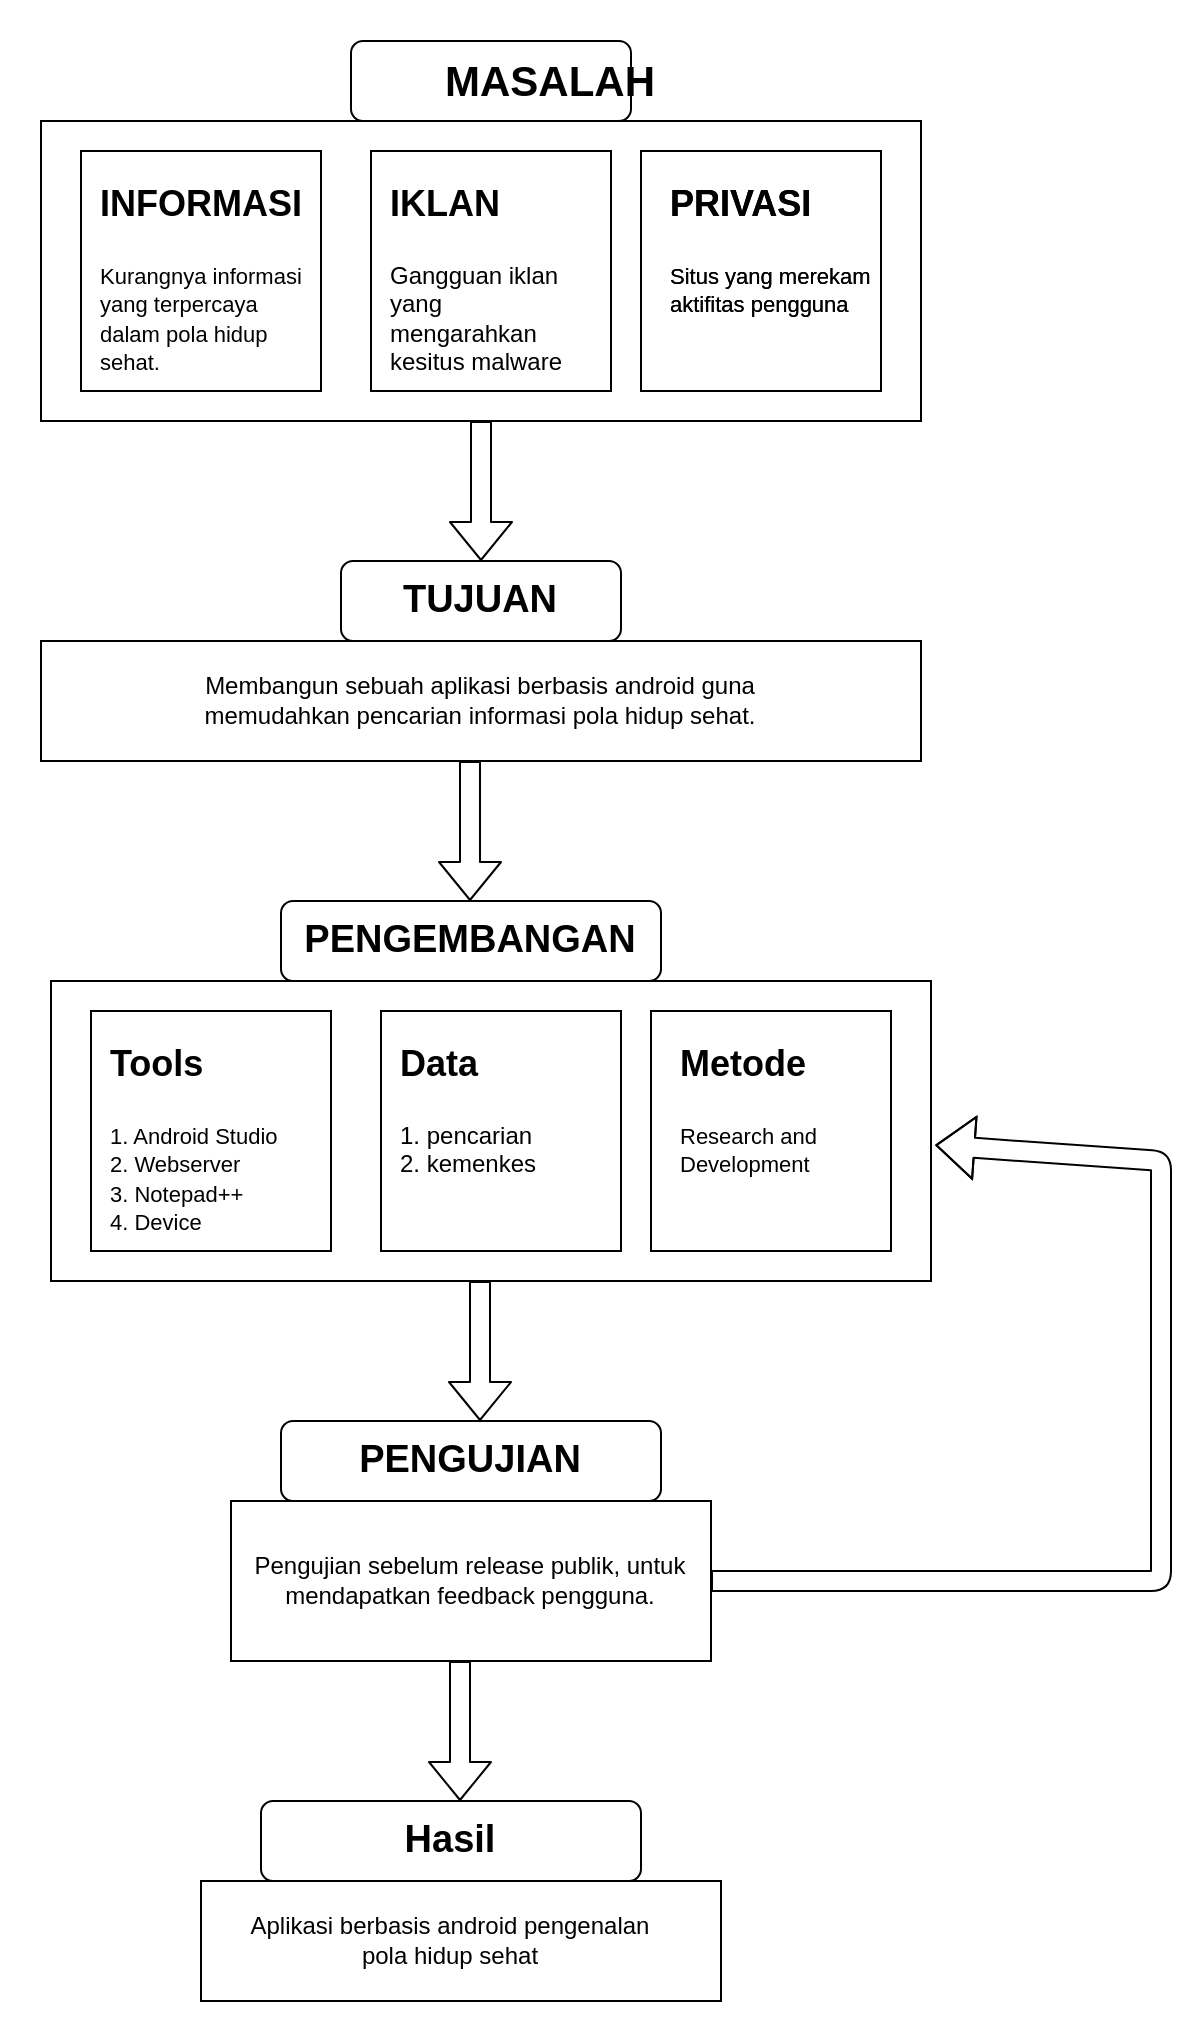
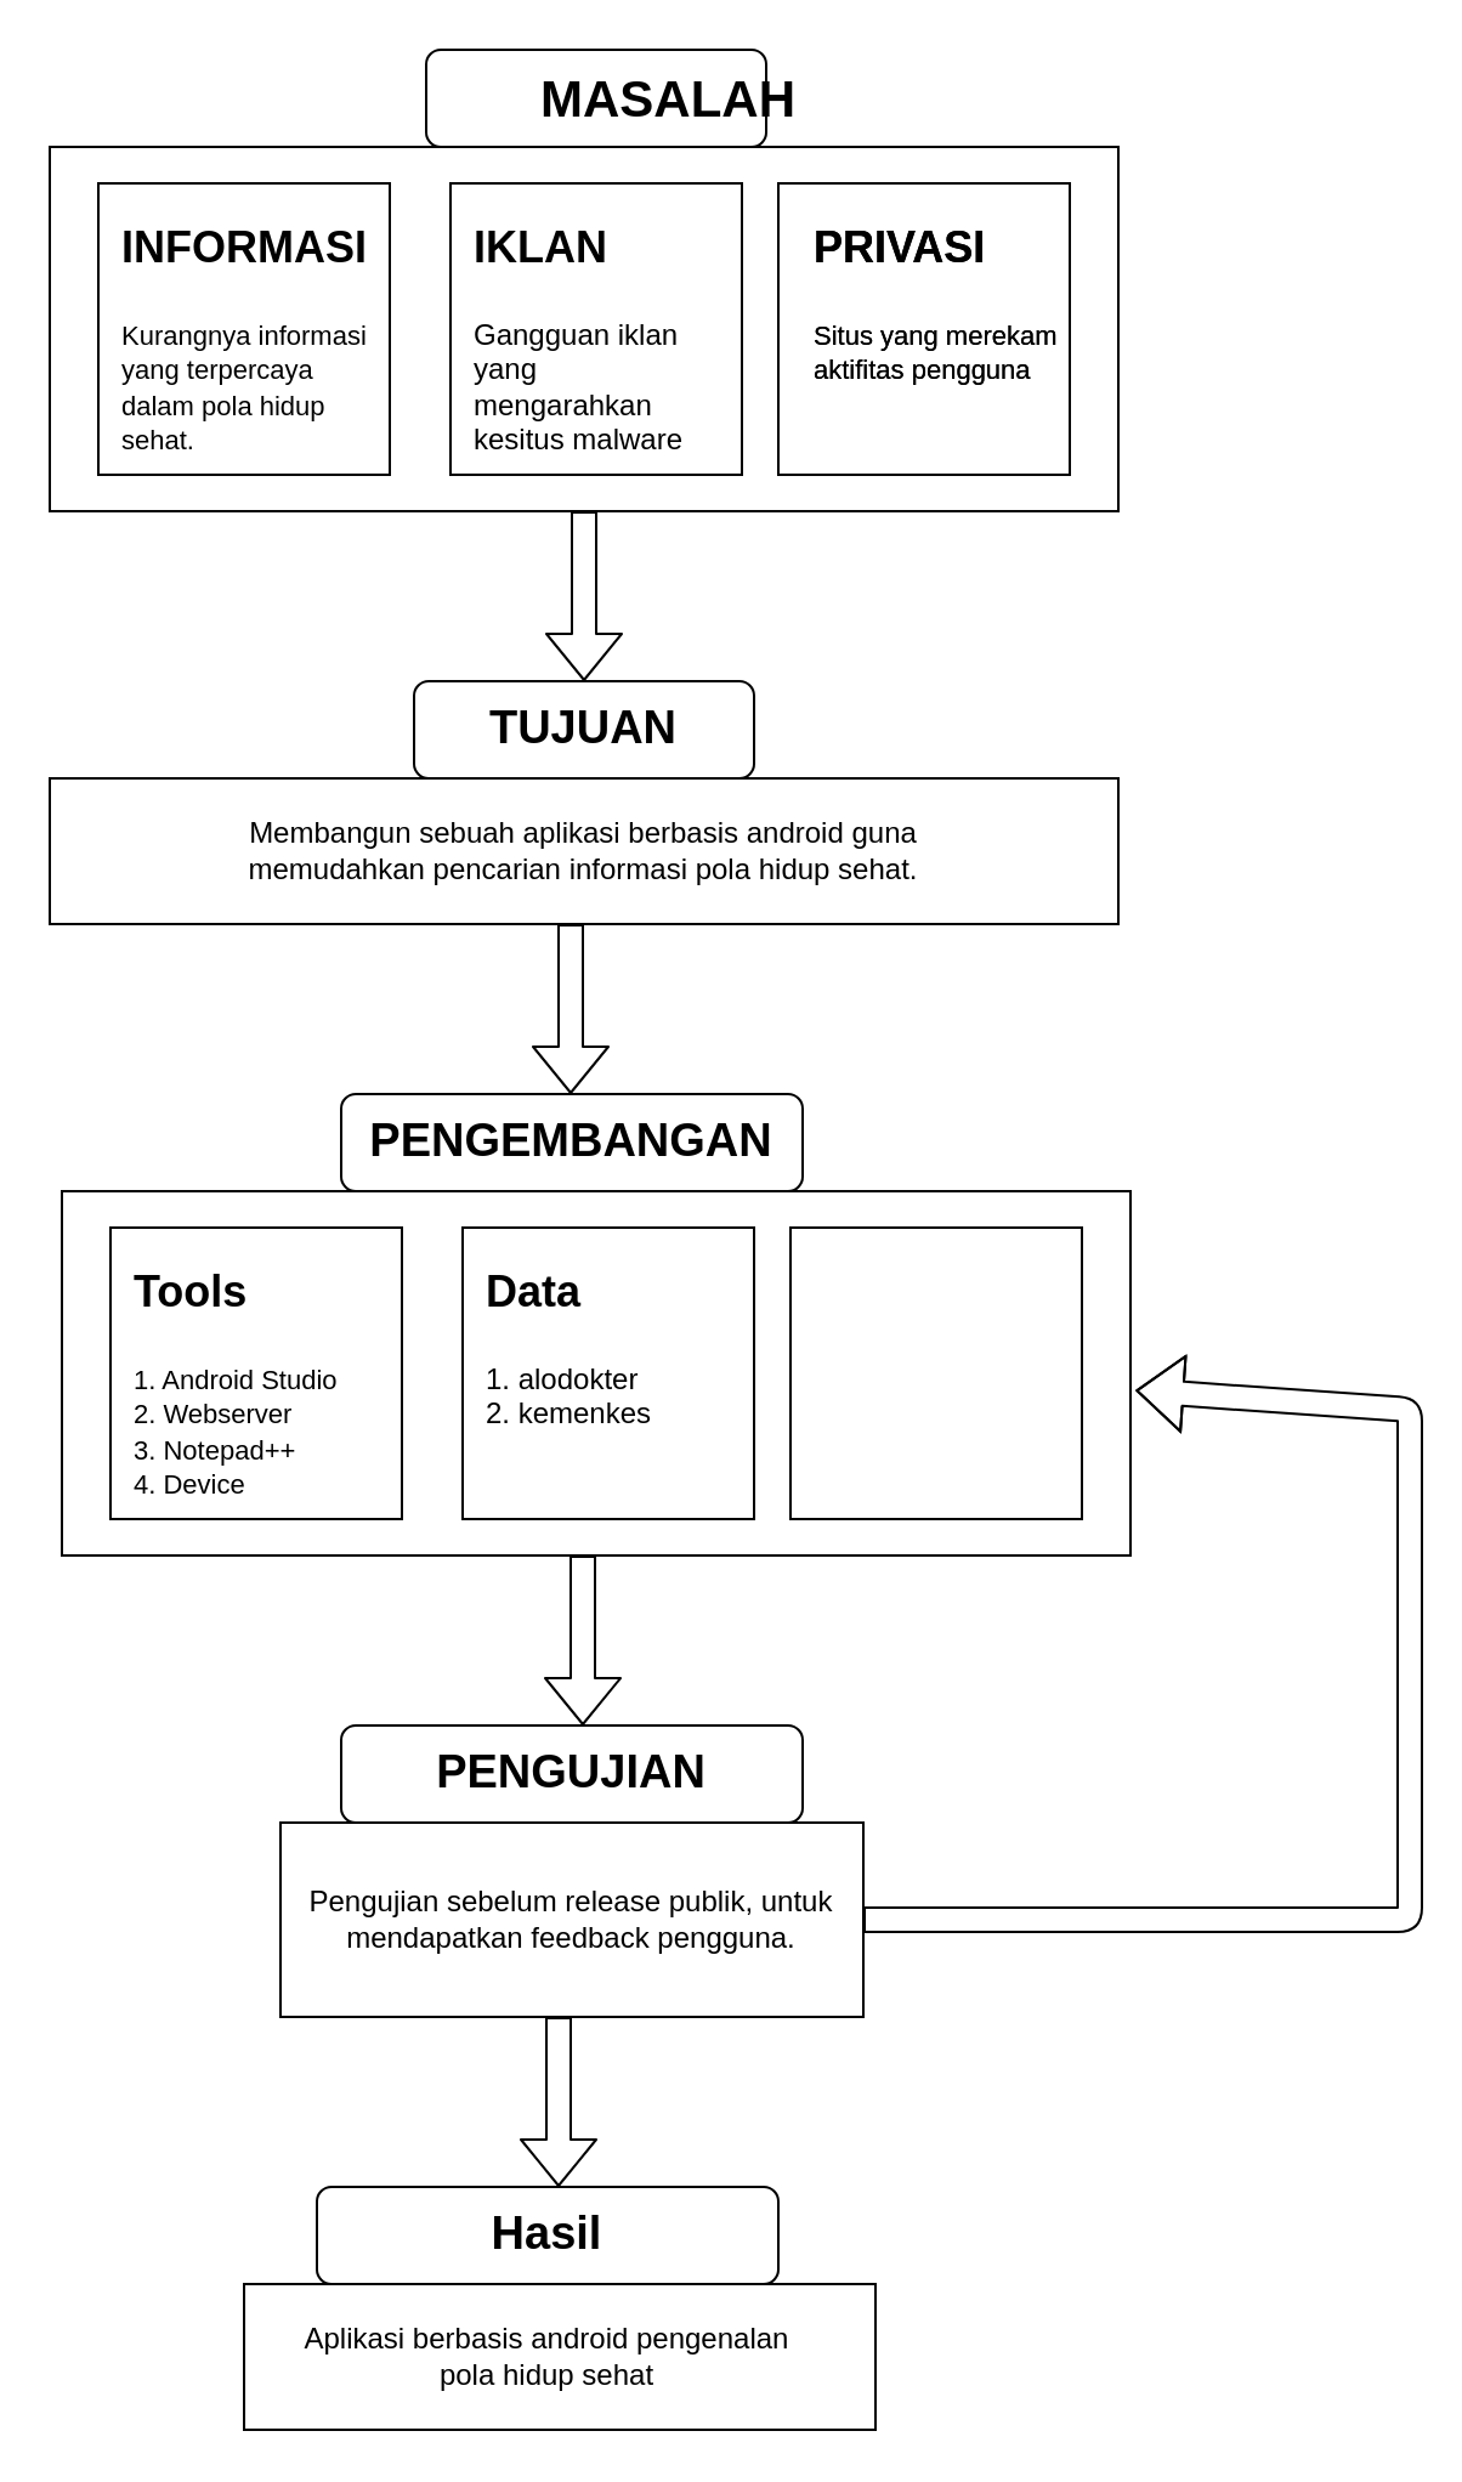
- <mxCell id="27" value="&lt;h1&gt;&lt;span style=&quot;font-size: 18px&quot;&gt;Data&lt;/span&gt;&lt;/h1&gt;&lt;p&gt;1. pencarian&lt;br&gt;2. kemenkes&lt;br&gt;&lt;br&gt;&lt;/p&gt;" style="text;html=1;strokeColor=none;fillColor=none;spacing=5;spacingTop=-20;whiteSpace=wrap;overflow=hidden;rounded=0;" vertex="1" parent="1"><mxGeometry x="195" y="510" width="110" height="110" as="geometry" /></mxCell>
+ <mxCell id="27" value="&lt;h1&gt;&lt;span style=&quot;font-size: 18px&quot;&gt;Data&lt;/span&gt;&lt;/h1&gt;&lt;p&gt;1. alodokter&lt;br&gt;2. kemenkes&lt;br&gt;&lt;br&gt;&lt;/p&gt;" style="text;html=1;strokeColor=none;fillColor=none;spacing=5;spacingTop=-20;whiteSpace=wrap;overflow=hidden;rounded=0;" vertex="1" parent="1"><mxGeometry x="195" y="510" width="110" height="110" as="geometry" /></mxCell>
- <mxCell id="28" value="&lt;h1&gt;&lt;span style=&quot;font-size: 18px&quot;&gt;Metode&lt;/span&gt;&lt;/h1&gt;&lt;p&gt;&lt;span style=&quot;font-size: 11px&quot;&gt;Research and Development&lt;/span&gt;&lt;/p&gt;" style="text;html=1;strokeColor=none;fillColor=none;spacing=5;spacingTop=-20;whiteSpace=wrap;overflow=hidden;rounded=0;" vertex="1" parent="1"><mxGeometry x="335" y="510" width="110" height="110" as="geometry" /></mxCell>
